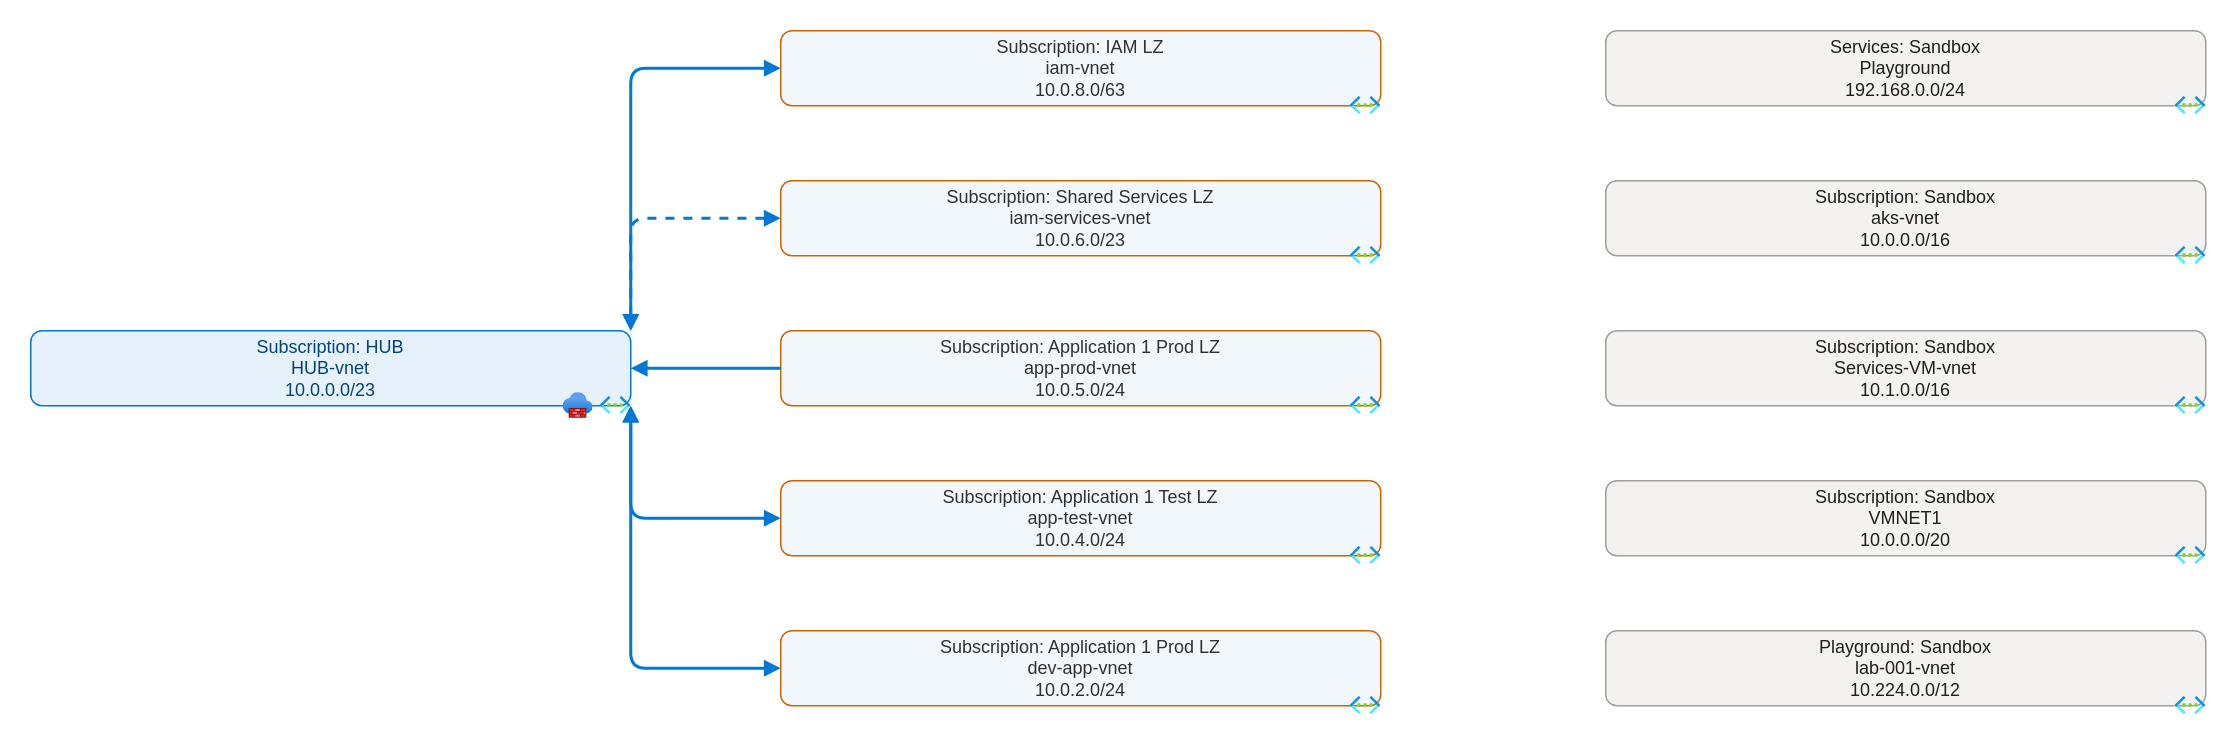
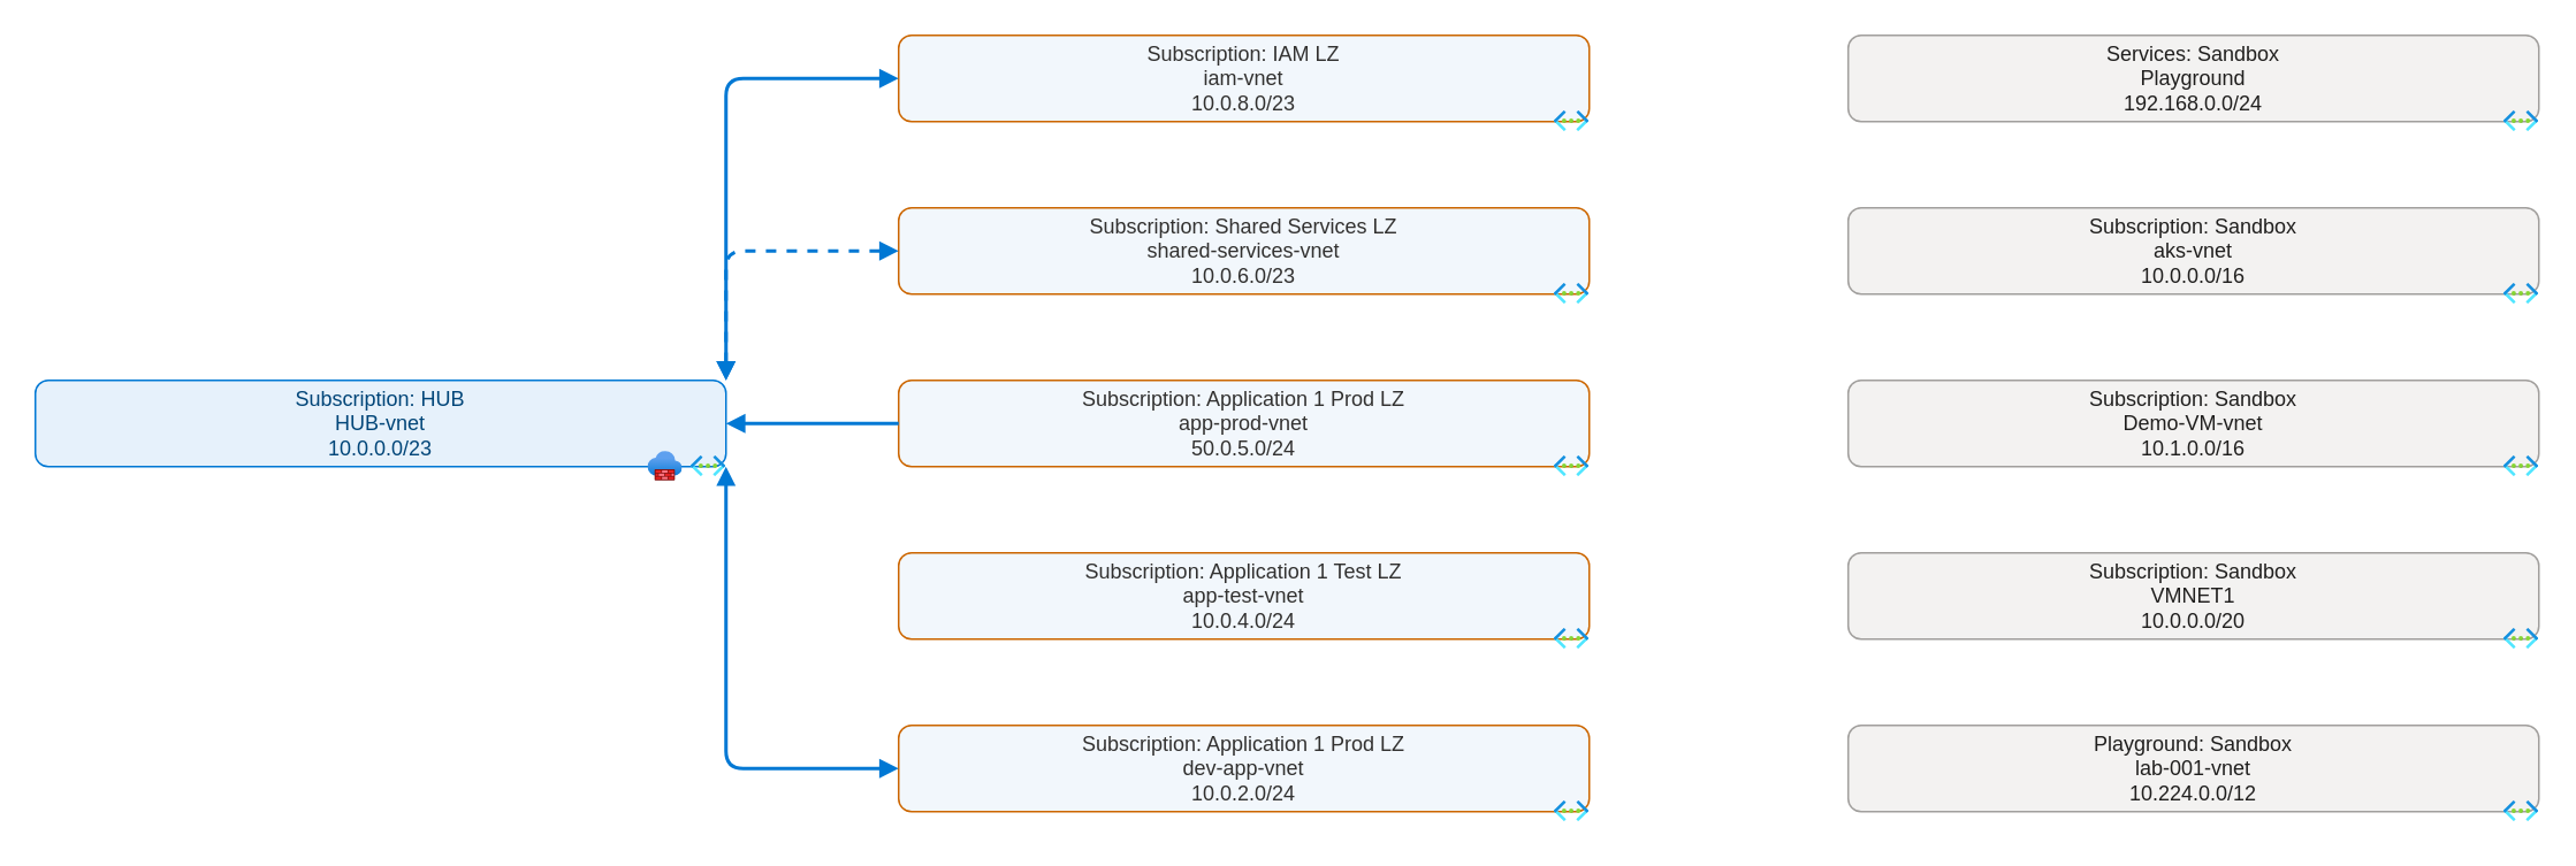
- <mxCell id="5" style="shape=rectangle;rounded=1;whiteSpace=wrap;html=1;strokeColor=#CC6600;fontColor=#323130;fillColor=#f2f7fc" vertex="1" parent="1" value="Subscription: IAM LZ&#10;iam-vnet&#10;10.0.8.0/63"><mxGeometry x="520" y="20" width="400" height="50" as="geometry" /></mxCell>
+ <mxCell id="5" style="shape=rectangle;rounded=1;whiteSpace=wrap;html=1;strokeColor=#CC6600;fontColor=#323130;fillColor=#f2f7fc" vertex="1" parent="1" value="Subscription: IAM LZ&#10;iam-vnet&#10;10.0.8.0/23"><mxGeometry x="520" y="20" width="400" height="50" as="geometry" /></mxCell>
- <mxCell id="8" style="shape=rectangle;rounded=1;whiteSpace=wrap;html=1;strokeColor=#CC6600;fontColor=#323130;fillColor=#f2f7fc" vertex="1" parent="1" value="Subscription: Shared Services LZ&#10;iam-services-vnet&#10;10.0.6.0/23"><mxGeometry x="520" y="120" width="400" height="50" as="geometry" /></mxCell>
+ <mxCell id="8" style="shape=rectangle;rounded=1;whiteSpace=wrap;html=1;strokeColor=#CC6600;fontColor=#323130;fillColor=#f2f7fc" vertex="1" parent="1" value="Subscription: Shared Services LZ&#10;shared-services-vnet&#10;10.0.6.0/23"><mxGeometry x="520" y="120" width="400" height="50" as="geometry" /></mxCell>
- <mxCell id="11" style="shape=rectangle;rounded=1;whiteSpace=wrap;html=1;strokeColor=#CC6600;fontColor=#323130;fillColor=#f2f7fc" vertex="1" parent="1" value="Subscription: Application 1 Prod LZ&#10;app-prod-vnet&#10;10.0.5.0/24"><mxGeometry x="520" y="220" width="400" height="50" as="geometry" /></mxCell>
+ <mxCell id="11" style="shape=rectangle;rounded=1;whiteSpace=wrap;html=1;strokeColor=#CC6600;fontColor=#323130;fillColor=#f2f7fc" vertex="1" parent="1" value="Subscription: Application 1 Prod LZ&#10;app-prod-vnet&#10;50.0.5.0/24"><mxGeometry x="520" y="220" width="400" height="50" as="geometry" /></mxCell>
- <mxCell id="24" style="shape=rectangle;rounded=1;whiteSpace=wrap;html=1;strokeColor=#A19F9D;fontColor=#201F1E;fillColor=#F3F2F1" vertex="1" parent="1" value="Subscription: Sandbox&#10;Services-VM-vnet&#10;10.1.0.0/16"><mxGeometry x="1070" y="220" width="400" height="50" as="geometry" /></mxCell>
+ <mxCell id="24" style="shape=rectangle;rounded=1;whiteSpace=wrap;html=1;strokeColor=#A19F9D;fontColor=#201F1E;fillColor=#F3F2F1" vertex="1" parent="1" value="Subscription: Sandbox&#10;Demo-VM-vnet&#10;10.1.0.0/16"><mxGeometry x="1070" y="220" width="400" height="50" as="geometry" /></mxCell>
- <mxCell id="16" edge="1" source="2" target="14" style="edgeStyle=orthogonalEdgeStyle;rounded=1;strokeColor=#0078D4;strokeWidth=2;endArrow=block;startArrow=block;" parent="1"><mxGeometry relative="1" as="geometry"><Array as="points"><mxPoint x="420" y="345" /><mxPoint x="520" y="345" /></Array></mxGeometry></mxCell>
